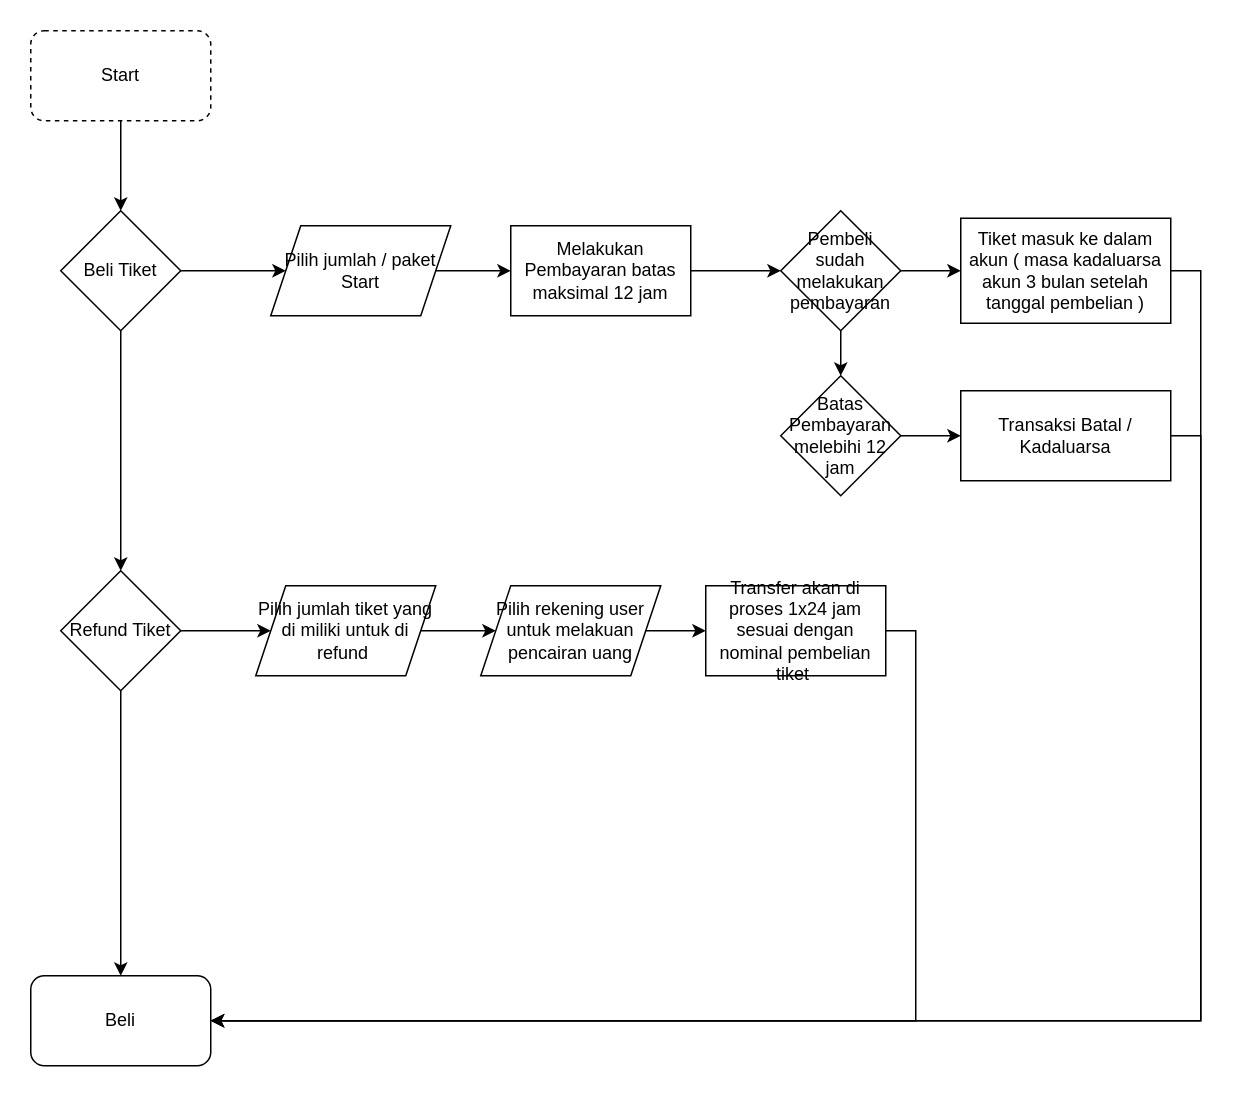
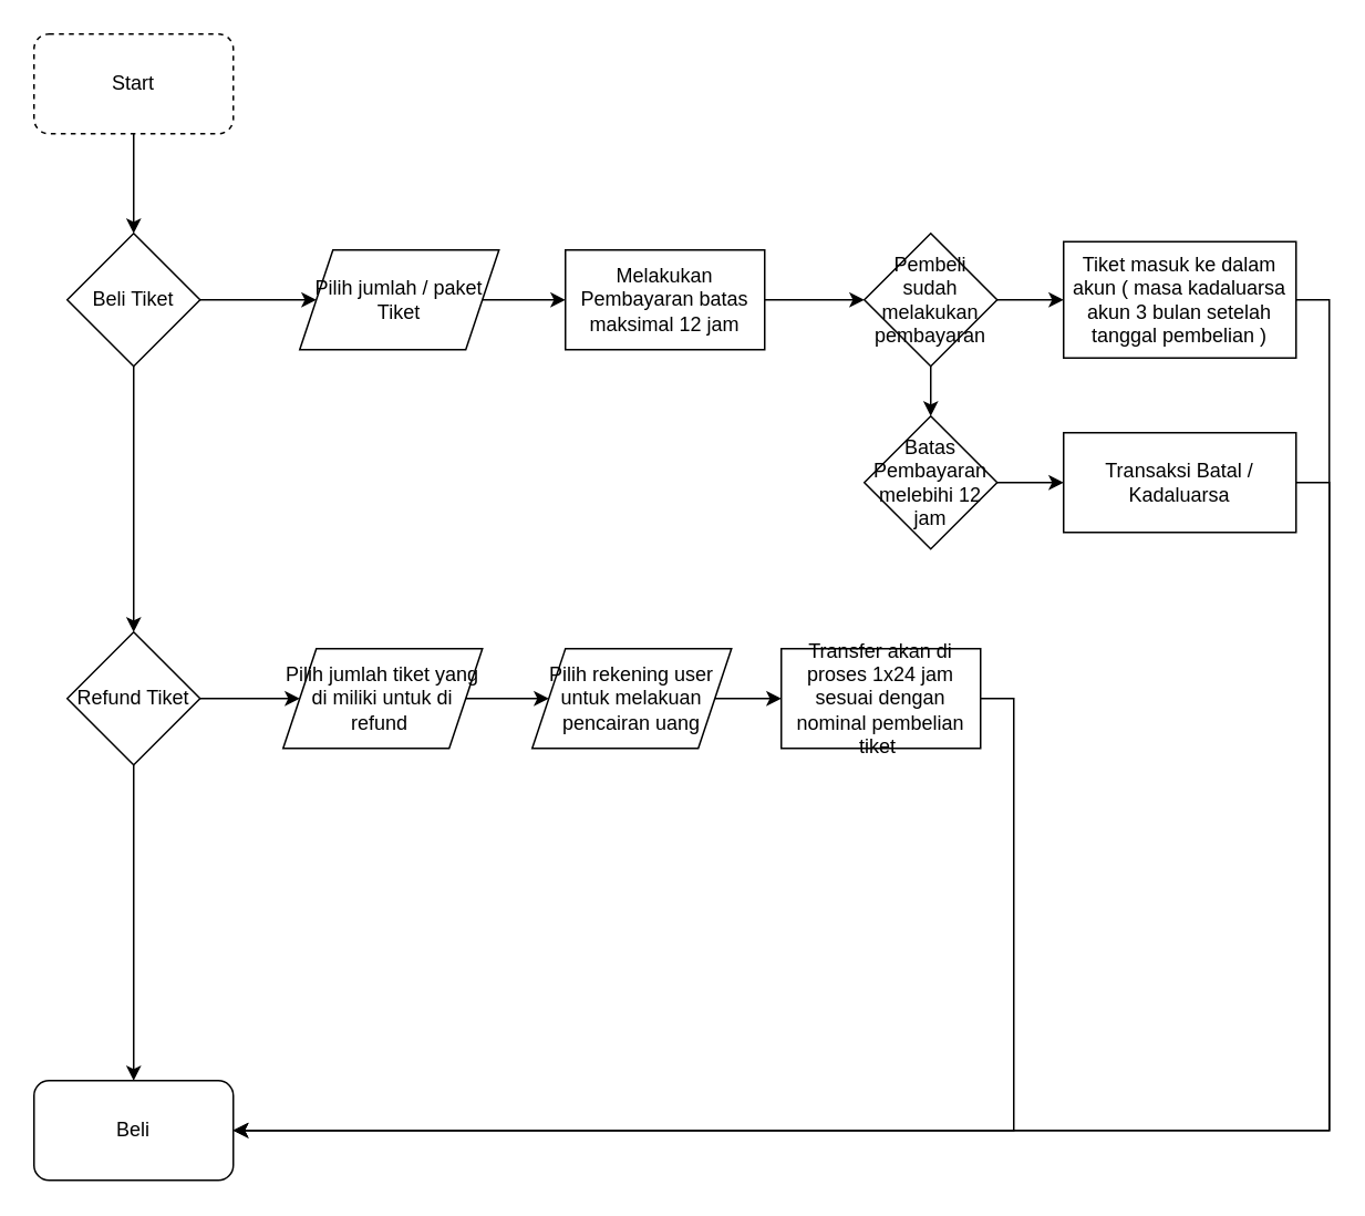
- <mxCell id="11" value="Pilih jumlah / paket Start" style="shape=parallelogram;perimeter=parallelogramPerimeter;whiteSpace=wrap;html=1;fixedSize=1;" parent="1" vertex="1"><mxGeometry x="180" y="150" width="120" height="60" as="geometry" /></mxCell>
+ <mxCell id="11" value="Pilih jumlah / paket Tiket" style="shape=parallelogram;perimeter=parallelogramPerimeter;whiteSpace=wrap;html=1;fixedSize=1;" parent="1" vertex="1"><mxGeometry x="180" y="150" width="120" height="60" as="geometry" /></mxCell>
